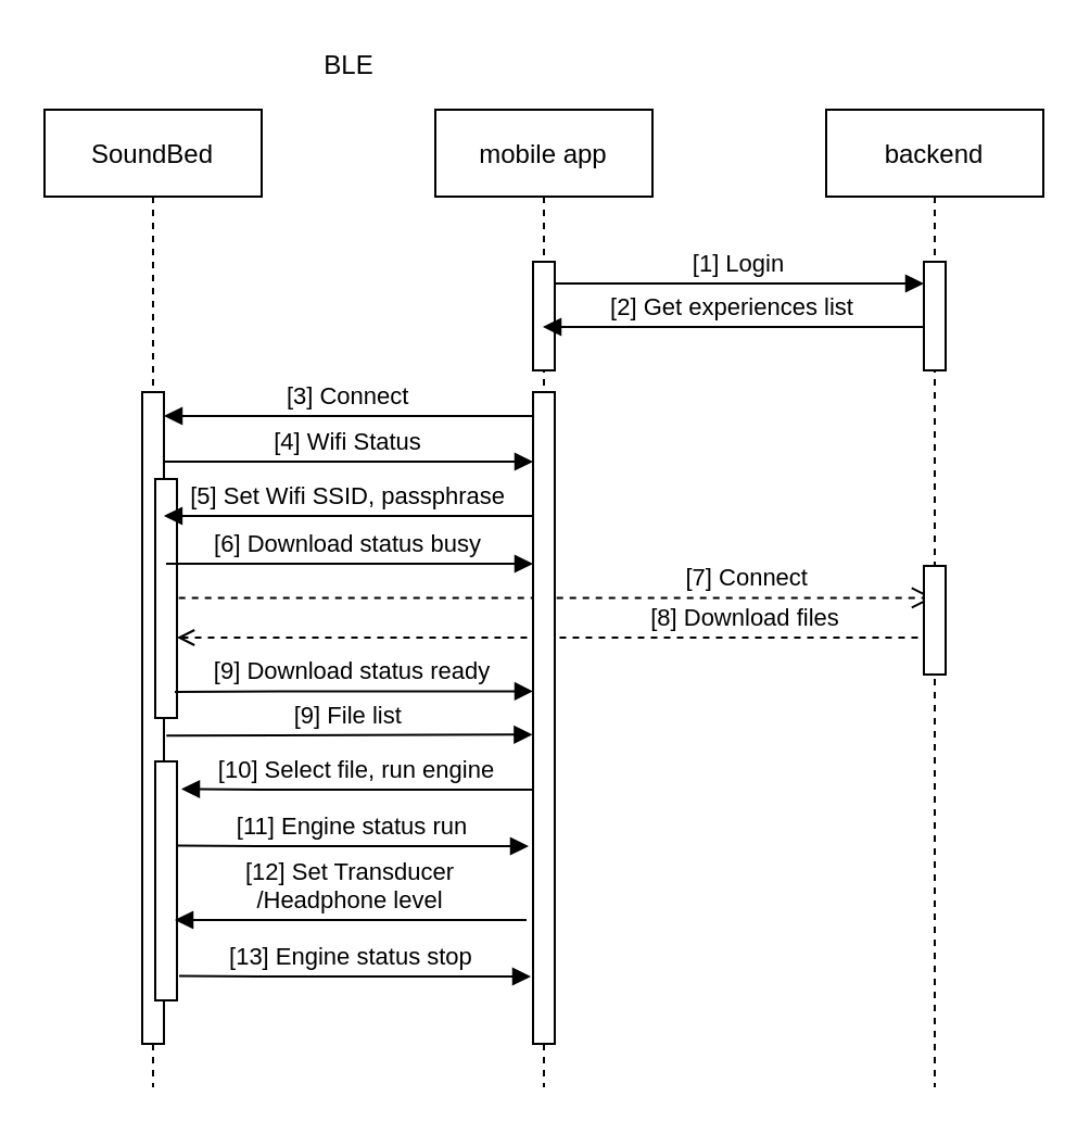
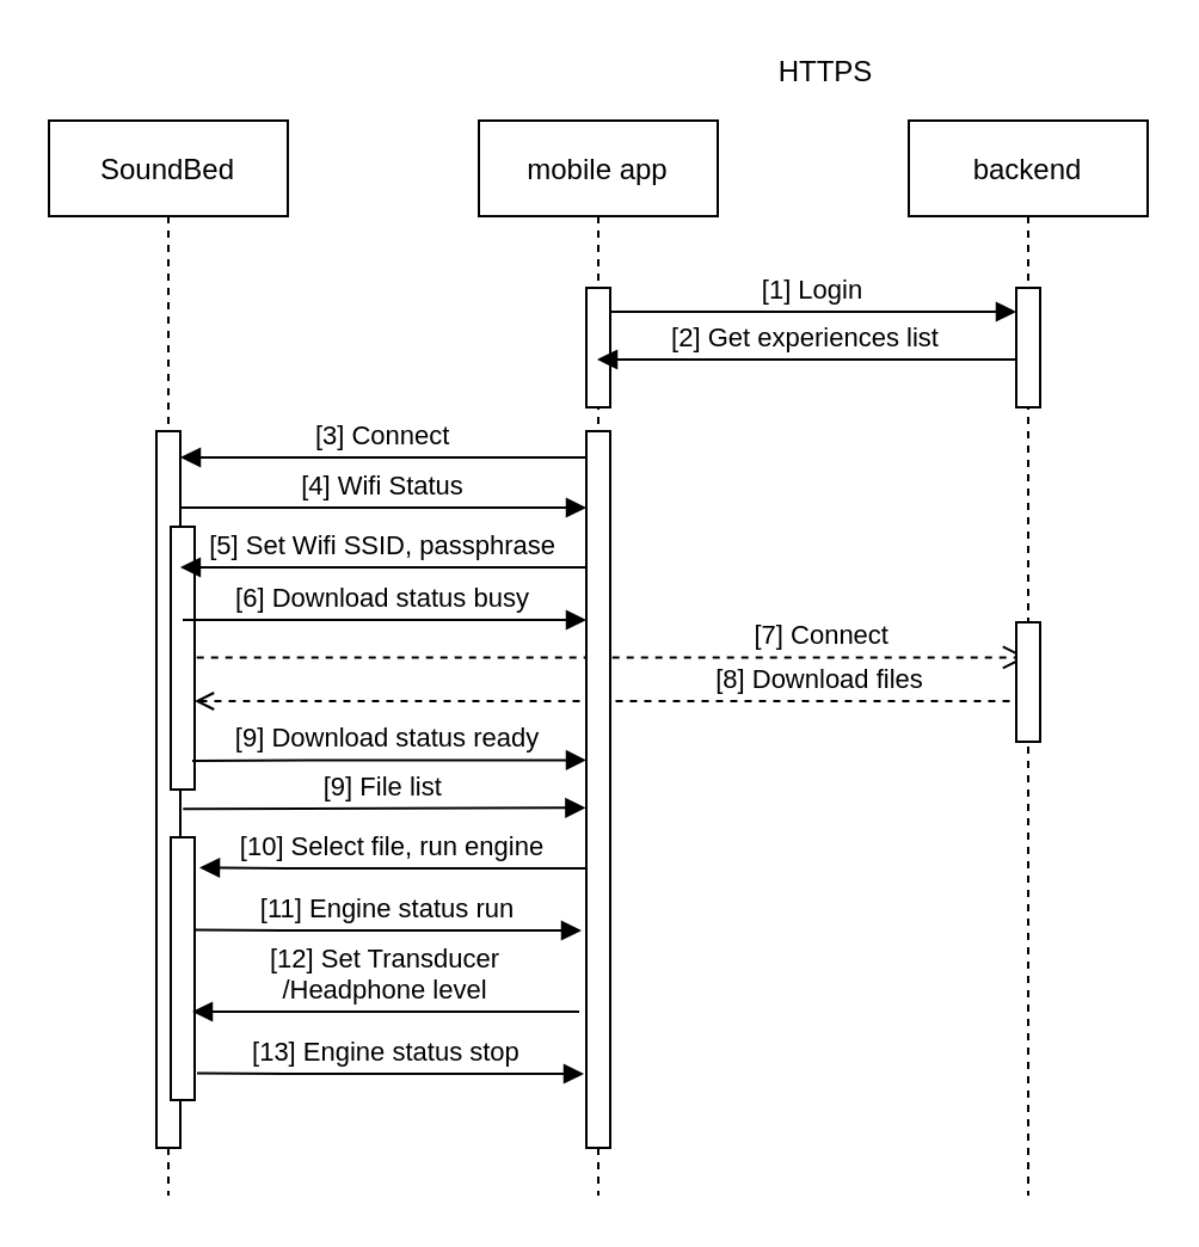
- <mxCell id="15" value="BLE" style="text;html=1;align=center;verticalAlign=middle;resizable=0;points=[];autosize=1;strokeColor=none;fillColor=none;" vertex="1" parent="1"><mxGeometry x="140" y="20" width="40" height="20" as="geometry" /></mxCell>
+ <mxCell id="16" value="HTTPS" style="text;html=1;align=center;verticalAlign=middle;resizable=0;points=[];autosize=1;strokeColor=none;fillColor=none;" vertex="1" parent="1"><mxGeometry x="320" y="20" width="50" height="20" as="geometry" /></mxCell>
